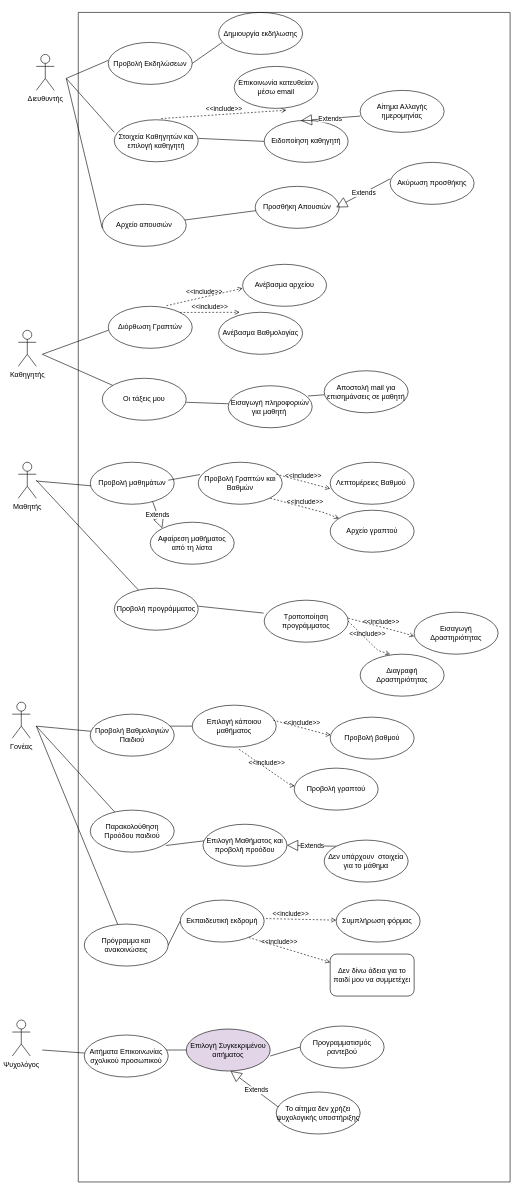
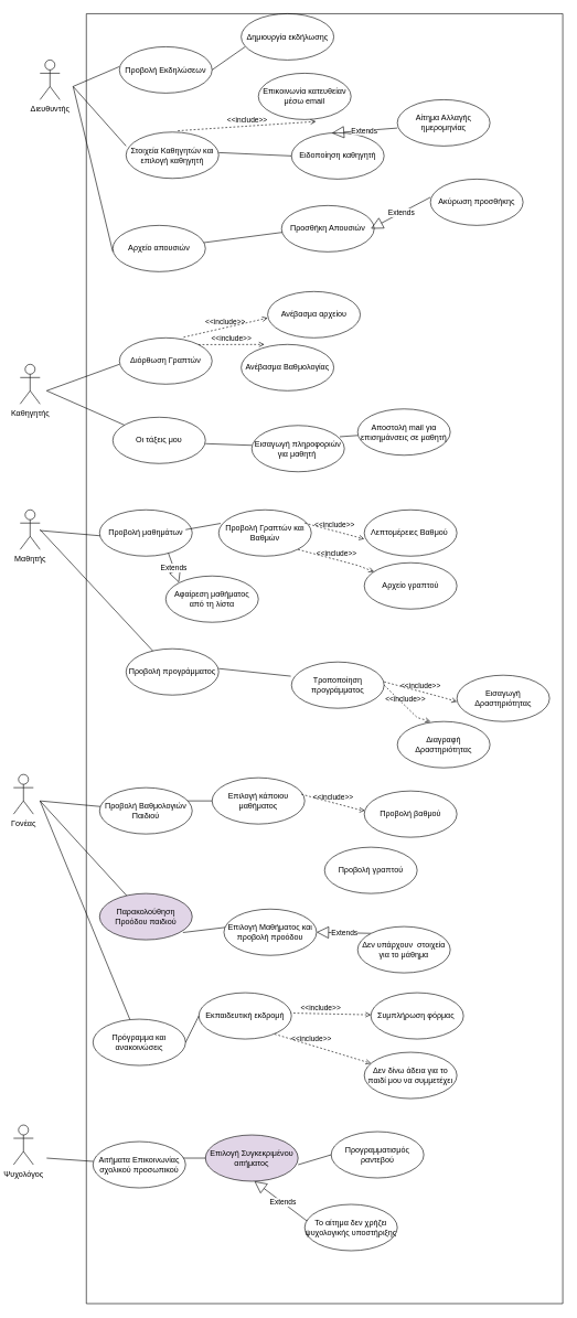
- <mxCell id="60" value="&amp;lt;&amp;lt;include&amp;gt;&amp;gt;" style="edgeStyle=none;html=1;endArrow=open;verticalAlign=bottom;dashed=1;labelBackgroundColor=none;rounded=0;exitX=0.557;exitY=1.05;exitDx=0;exitDy=0;exitPerimeter=0;" parent="1" source="56" target="61" edge="1"><mxGeometry x="-0.0" width="160" relative="1" as="geometry"><mxPoint x="395" y="1285" as="sourcePoint" /><mxPoint x="505" y="1315" as="targetPoint" /><Array as="points"><mxPoint x="485" y="1309" /></Array><mxPoint as="offset" /></mxGeometry></mxCell>
- <mxCell id="85" value="Παρακολούθηση Προόδου παιδιού" style="ellipse;whiteSpace=wrap;html=1;" parent="78" vertex="1"><mxGeometry x="20" y="1330" width="140" height="70" as="geometry" /></mxCell>
+ <mxCell id="85" value="Παρακολούθηση Προόδου παιδιού" style="ellipse;whiteSpace=wrap;html=1;fillColor=#e1d5e7;" parent="78" vertex="1"><mxGeometry x="20" y="1330" width="140" height="70" as="geometry" /></mxCell>
- <mxCell id="83" value="Δεν δίνω άδεια για το παιδί μου να συμμετέχει" style="whiteSpace=wrap;html=1;rounded=1;" parent="78" vertex="1"><mxGeometry x="420" y="1570" width="140" height="70" as="geometry" /></mxCell>
+ <mxCell id="83" value="Δεν δίνω άδεια για το παιδί μου να συμμετέχει" style="ellipse;whiteSpace=wrap;html=1;" parent="78" vertex="1"><mxGeometry x="420" y="1570" width="140" height="70" as="geometry" /></mxCell>
